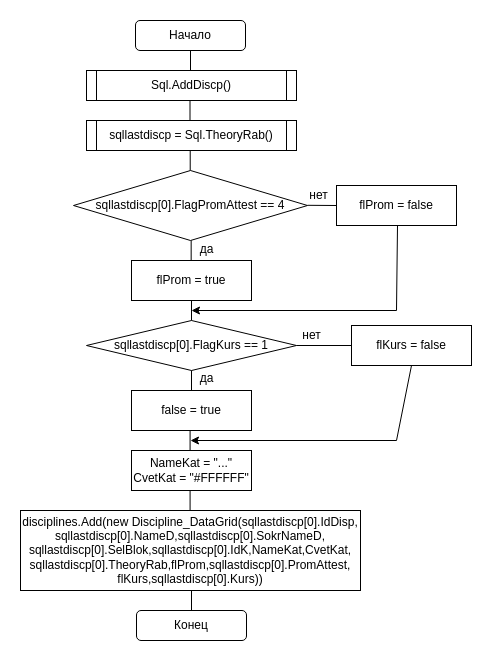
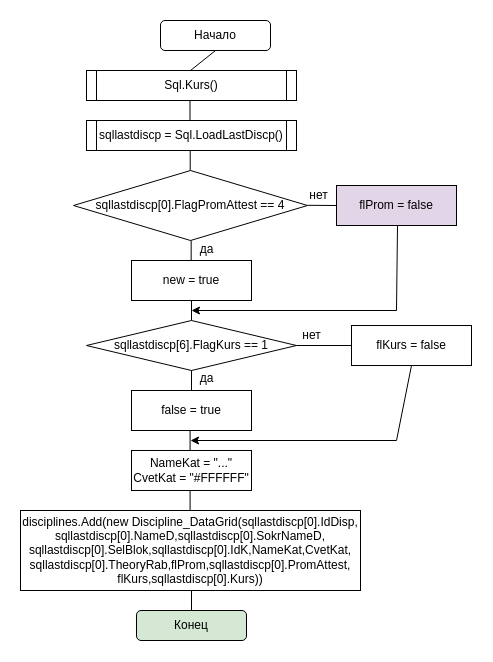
- <mxCell id="2" value="Начало" style="rounded=1;whiteSpace=wrap;html=1;" vertex="1" parent="1"><mxGeometry x="135" y="20" width="110" height="30" as="geometry" /></mxCell>
+ <mxCell id="2" value="Начало" style="rounded=1;whiteSpace=wrap;html=1;" vertex="1" parent="1"><mxGeometry x="160" y="20" width="110" height="30" as="geometry" /></mxCell>
- <mxCell id="6" value="Sql.AddDiscp()" style="rounded=0;whiteSpace=wrap;html=1;" vertex="1" parent="5"><mxGeometry width="210" height="30" as="geometry" /></mxCell>
+ <mxCell id="6" value="Sql.Kurs()" style="rounded=0;whiteSpace=wrap;html=1;" vertex="1" parent="5"><mxGeometry width="210" height="30" as="geometry" /></mxCell>
- <mxCell id="10" value="sqllastdiscp = Sql.TheoryRab()" style="rounded=0;whiteSpace=wrap;html=1;" vertex="1" parent="9"><mxGeometry width="210.0" height="30" as="geometry" /></mxCell>
+ <mxCell id="10" value="sqllastdiscp = Sql.LoadLastDiscp()" style="rounded=0;whiteSpace=wrap;html=1;" vertex="1" parent="9"><mxGeometry width="210.0" height="30" as="geometry" /></mxCell>
- <mxCell id="17" value="flProm = false" style="rounded=0;whiteSpace=wrap;html=1;" vertex="1" parent="1"><mxGeometry x="336" y="185" width="120" height="40" as="geometry" /></mxCell>
+ <mxCell id="17" value="flProm = false" style="rounded=0;whiteSpace=wrap;html=1;fillColor=#e1d5e7;" vertex="1" parent="1"><mxGeometry x="336" y="185" width="120" height="40" as="geometry" /></mxCell>
- <mxCell id="4" value="flProm = true" style="rounded=0;whiteSpace=wrap;html=1;" vertex="1" parent="1"><mxGeometry x="131" y="260" width="120" height="40" as="geometry" /></mxCell>
+ <mxCell id="4" value="new = true" style="rounded=0;whiteSpace=wrap;html=1;" vertex="1" parent="1"><mxGeometry x="131" y="260" width="120" height="40" as="geometry" /></mxCell>
- <mxCell id="18" value="sqllastdiscp[0].FlagKurs == 1" style="rhombus;whiteSpace=wrap;html=1;" vertex="1" parent="1"><mxGeometry x="86" y="320" width="210" height="50" as="geometry" /></mxCell>
+ <mxCell id="18" value="sqllastdiscp[6].FlagKurs == 1" style="rhombus;whiteSpace=wrap;html=1;" vertex="1" parent="1"><mxGeometry x="86" y="320" width="210" height="50" as="geometry" /></mxCell>
- <mxCell id="27" value="Конец" style="rounded=1;whiteSpace=wrap;html=1;" vertex="1" parent="1"><mxGeometry x="136" y="610" width="110" height="30" as="geometry" /></mxCell>
+ <mxCell id="27" value="Конец" style="rounded=1;whiteSpace=wrap;html=1;fillColor=#d5e8d4;" vertex="1" parent="1"><mxGeometry x="136" y="610" width="110" height="30" as="geometry" /></mxCell>
